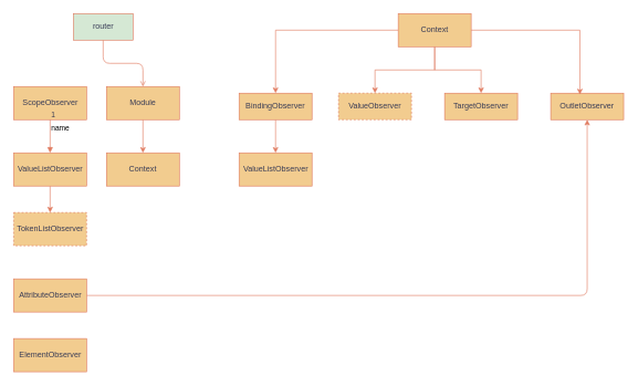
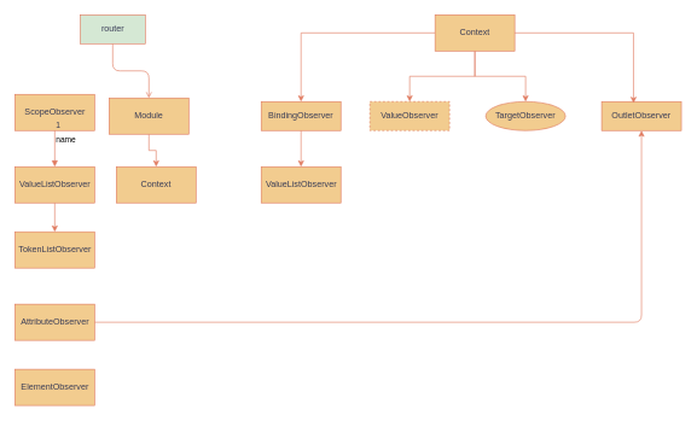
- <mxCell id="14" value="Module" style="html=1;whiteSpace=wrap;labelBackgroundColor=none;fillColor=#F2CC8F;strokeColor=#E07A5F;fontColor=#393C56;" vertex="1" parent="1"><mxGeometry x="160" y="130" width="110" height="50" as="geometry" /></mxCell>
+ <mxCell id="14" value="Module" style="html=1;whiteSpace=wrap;labelBackgroundColor=none;fillColor=#F2CC8F;strokeColor=#E07A5F;fontColor=#393C56;" vertex="1" parent="1"><mxGeometry x="150" y="135" width="110" height="50" as="geometry" /></mxCell>
- <mxCell id="22" value="TargetObserver" style="html=1;whiteSpace=wrap;labelBackgroundColor=none;fillColor=#F2CC8F;strokeColor=#E07A5F;fontColor=#393C56;" vertex="1" parent="1"><mxGeometry x="670" y="140" width="110" height="40" as="geometry" /></mxCell>
+ <mxCell id="22" value="TargetObserver" style="ellipse;html=1;whiteSpace=wrap;labelBackgroundColor=none;fillColor=#F2CC8F;strokeColor=#E07A5F;fontColor=#393C56;" vertex="1" parent="1"><mxGeometry x="670" y="140" width="110" height="40" as="geometry" /></mxCell>
- <mxCell id="9" value="TokenListObserver" style="html=1;rounded=0;labelBackgroundColor=none;fillColor=#F2CC8F;strokeColor=#E07A5F;fontColor=#393C56;dashed=1;" vertex="1" parent="1"><mxGeometry x="20" y="320" width="110" height="50" as="geometry" /></mxCell>
+ <mxCell id="9" value="TokenListObserver" style="html=1;rounded=0;labelBackgroundColor=none;fillColor=#F2CC8F;strokeColor=#E07A5F;fontColor=#393C56;" vertex="1" parent="1"><mxGeometry x="20" y="320" width="110" height="50" as="geometry" /></mxCell>
